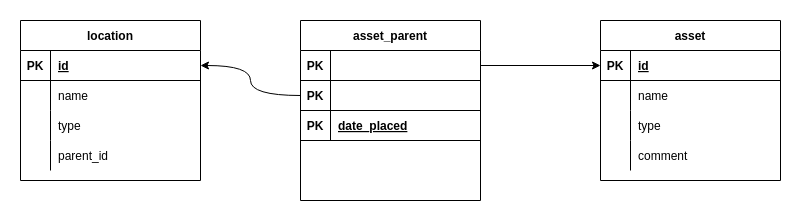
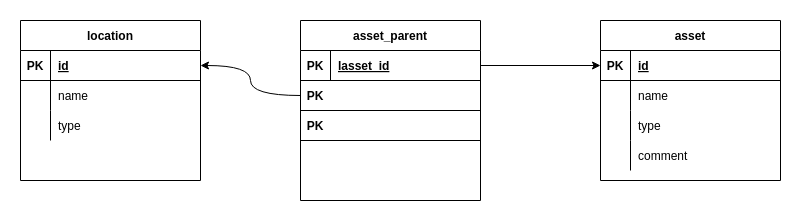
+ <mxCell id="31" value="lasset_id" style="shape=partialRectangle;connectable=0;fillColor=none;top=0;left=0;bottom=0;right=0;align=left;spacingLeft=6;fontStyle=5;overflow=hidden;" vertex="1" parent="29"><mxGeometry x="30" width="150" height="30" as="geometry"><mxRectangle width="150" height="30" as="alternateBounds" /></mxGeometry></mxCell>
- <mxCell id="36" value="date_placed" style="shape=partialRectangle;connectable=0;fillColor=none;top=0;left=0;bottom=0;right=0;align=left;spacingLeft=6;fontStyle=5;overflow=hidden;" vertex="1" parent="34"><mxGeometry x="30" width="150" height="30" as="geometry"><mxRectangle width="150" height="30" as="alternateBounds" /></mxGeometry></mxCell>
- <mxCell id="14" value="parent_id" style="shape=partialRectangle;connectable=0;fillColor=none;top=0;left=0;bottom=0;right=0;align=left;spacingLeft=6;overflow=hidden;" vertex="1" parent="12"><mxGeometry x="30" width="150" height="30" as="geometry"><mxRectangle width="150" height="30" as="alternateBounds" /></mxGeometry></mxCell>
